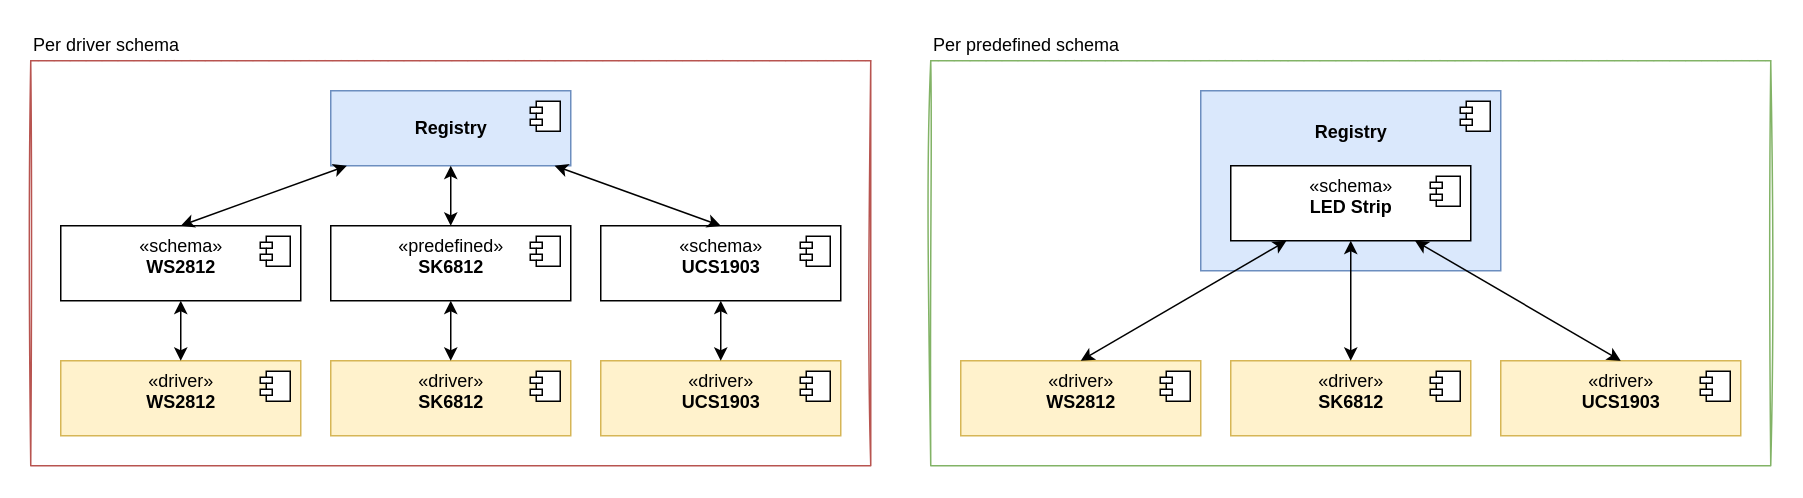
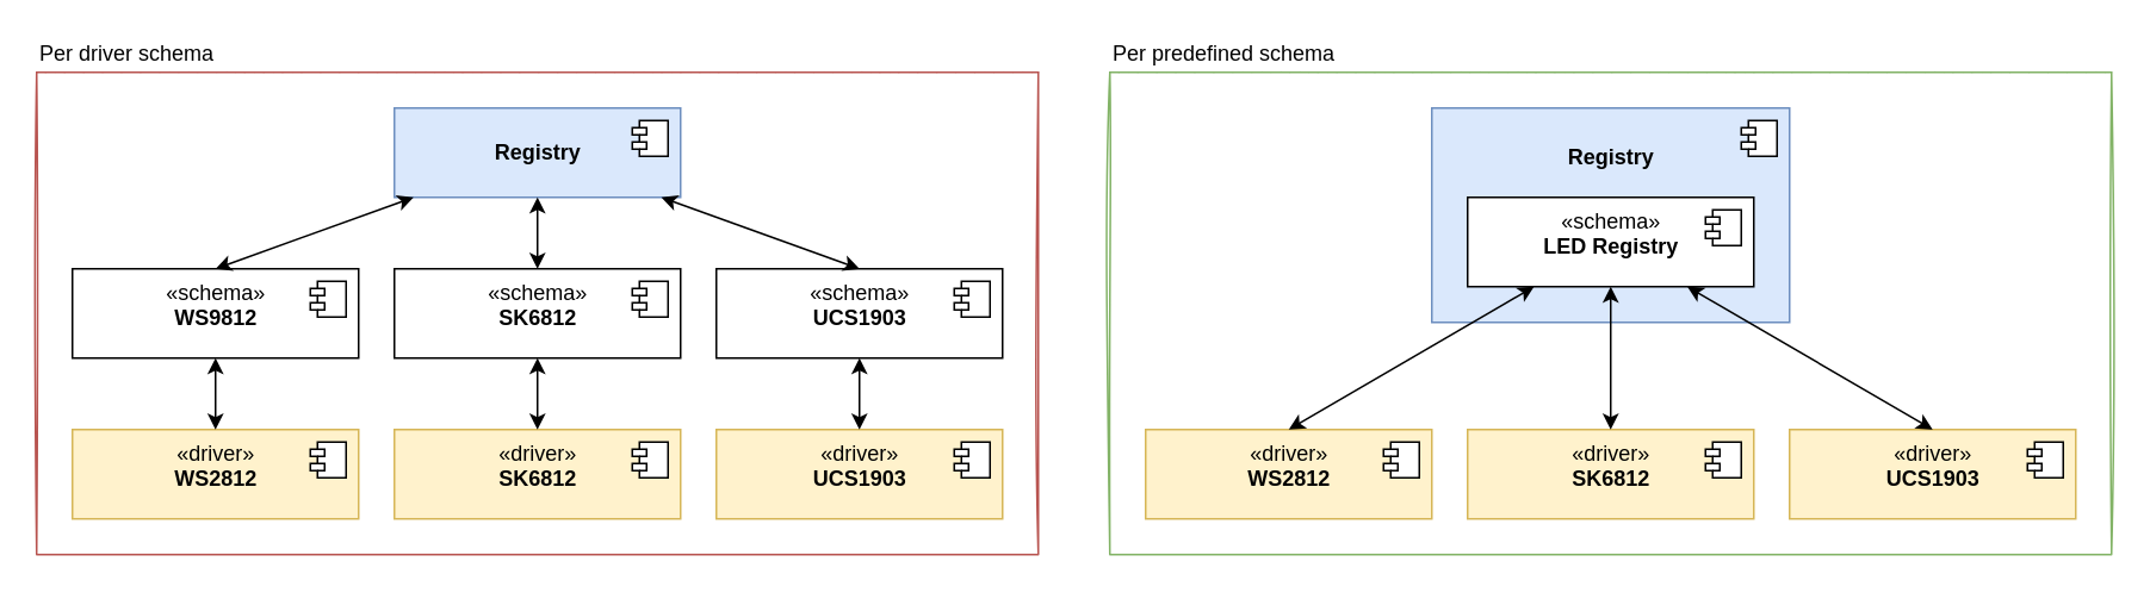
- <mxCell id="30" value="«schema»&lt;br&gt;&lt;b&gt;LED Strip&lt;/b&gt;" style="html=1;dropTarget=0;verticalAlign=top;" parent="1" vertex="1"><mxGeometry x="820" y="110" width="160" height="50" as="geometry" /></mxCell>
+ <mxCell id="30" value="«schema»&lt;br&gt;&lt;b&gt;LED Registry&lt;/b&gt;" style="html=1;dropTarget=0;verticalAlign=top;" parent="1" vertex="1"><mxGeometry x="820" y="110" width="160" height="50" as="geometry" /></mxCell>
- <mxCell id="10" value="«schema»&lt;br&gt;&lt;b&gt;WS2812&lt;/b&gt;" style="html=1;dropTarget=0;verticalAlign=top;" parent="1" vertex="1"><mxGeometry x="40" y="150" width="160" height="50" as="geometry" /></mxCell>
+ <mxCell id="10" value="«schema»&lt;br&gt;&lt;b&gt;WS9812&lt;/b&gt;" style="html=1;dropTarget=0;verticalAlign=top;" parent="1" vertex="1"><mxGeometry x="40" y="150" width="160" height="50" as="geometry" /></mxCell>
- <mxCell id="12" value="«predefined»&lt;br&gt;&lt;b&gt;SK6812&lt;/b&gt;" style="html=1;dropTarget=0;verticalAlign=top;" parent="1" vertex="1"><mxGeometry x="220" y="150" width="160" height="50" as="geometry" /></mxCell>
+ <mxCell id="12" value="«schema»&lt;br&gt;&lt;b&gt;SK6812&lt;/b&gt;" style="html=1;dropTarget=0;verticalAlign=top;" parent="1" vertex="1"><mxGeometry x="220" y="150" width="160" height="50" as="geometry" /></mxCell>
